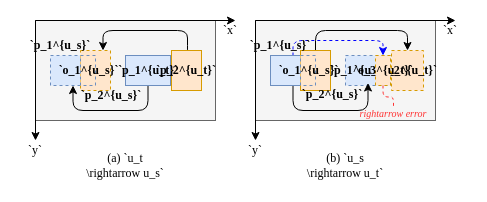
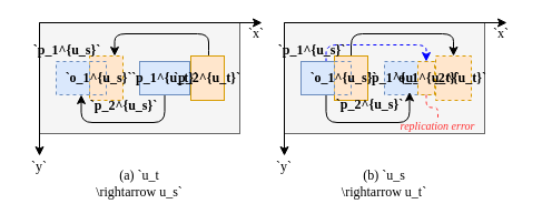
- <mxCell id="42" value="&lt;font color=&quot;#000000&quot; style=&quot;font-size: 12px;&quot;&gt;&lt;b style=&quot;font-size: 12px;&quot;&gt;`o_3^{u_t}`&lt;/b&gt;&lt;/font&gt;" style="text;html=1;strokeColor=none;fillColor=none;align=center;verticalAlign=middle;whiteSpace=wrap;rounded=0;dashed=1;fontColor=#FF3333;fontFamily=Times New Roman;fontStyle=0;fontSize=12;" parent="1" vertex="1"><mxGeometry x="375" y="59" width="17" height="22" as="geometry" /></mxCell>
+ <mxCell id="42" value="&lt;font color=&quot;#000000&quot; style=&quot;font-size: 12px;&quot;&gt;&lt;b style=&quot;font-size: 12px;&quot;&gt;`o_1^{u_t}`&lt;/b&gt;&lt;/font&gt;" style="text;html=1;strokeColor=none;fillColor=none;align=center;verticalAlign=middle;whiteSpace=wrap;rounded=0;dashed=1;fontColor=#FF3333;fontFamily=Times New Roman;fontStyle=0;fontSize=12;" parent="1" vertex="1"><mxGeometry x="375" y="59" width="17" height="22" as="geometry" /></mxCell>
- <mxCell id="28" value="&lt;font size=&quot;1&quot; color=&quot;#ff3333&quot; style=&quot;&quot;&gt;&lt;i style=&quot;&quot;&gt;rightarrow error&lt;/i&gt;&lt;/font&gt;" style="text;html=1;strokeColor=none;fillColor=none;align=center;verticalAlign=middle;whiteSpace=wrap;rounded=0;fontSize=12;fontFamily=Times New Roman;fontStyle=0" parent="1" vertex="1"><mxGeometry x="351" y="108" width="84" height="10" as="geometry" /></mxCell>
+ <mxCell id="28" value="&lt;font size=&quot;1&quot; color=&quot;#ff3333&quot; style=&quot;&quot;&gt;&lt;i style=&quot;&quot;&gt;replication error&lt;/i&gt;&lt;/font&gt;" style="text;html=1;strokeColor=none;fillColor=none;align=center;verticalAlign=middle;whiteSpace=wrap;rounded=0;fontSize=12;fontFamily=Times New Roman;fontStyle=0" parent="1" vertex="1"><mxGeometry x="351" y="108" width="84" height="10" as="geometry" /></mxCell>
